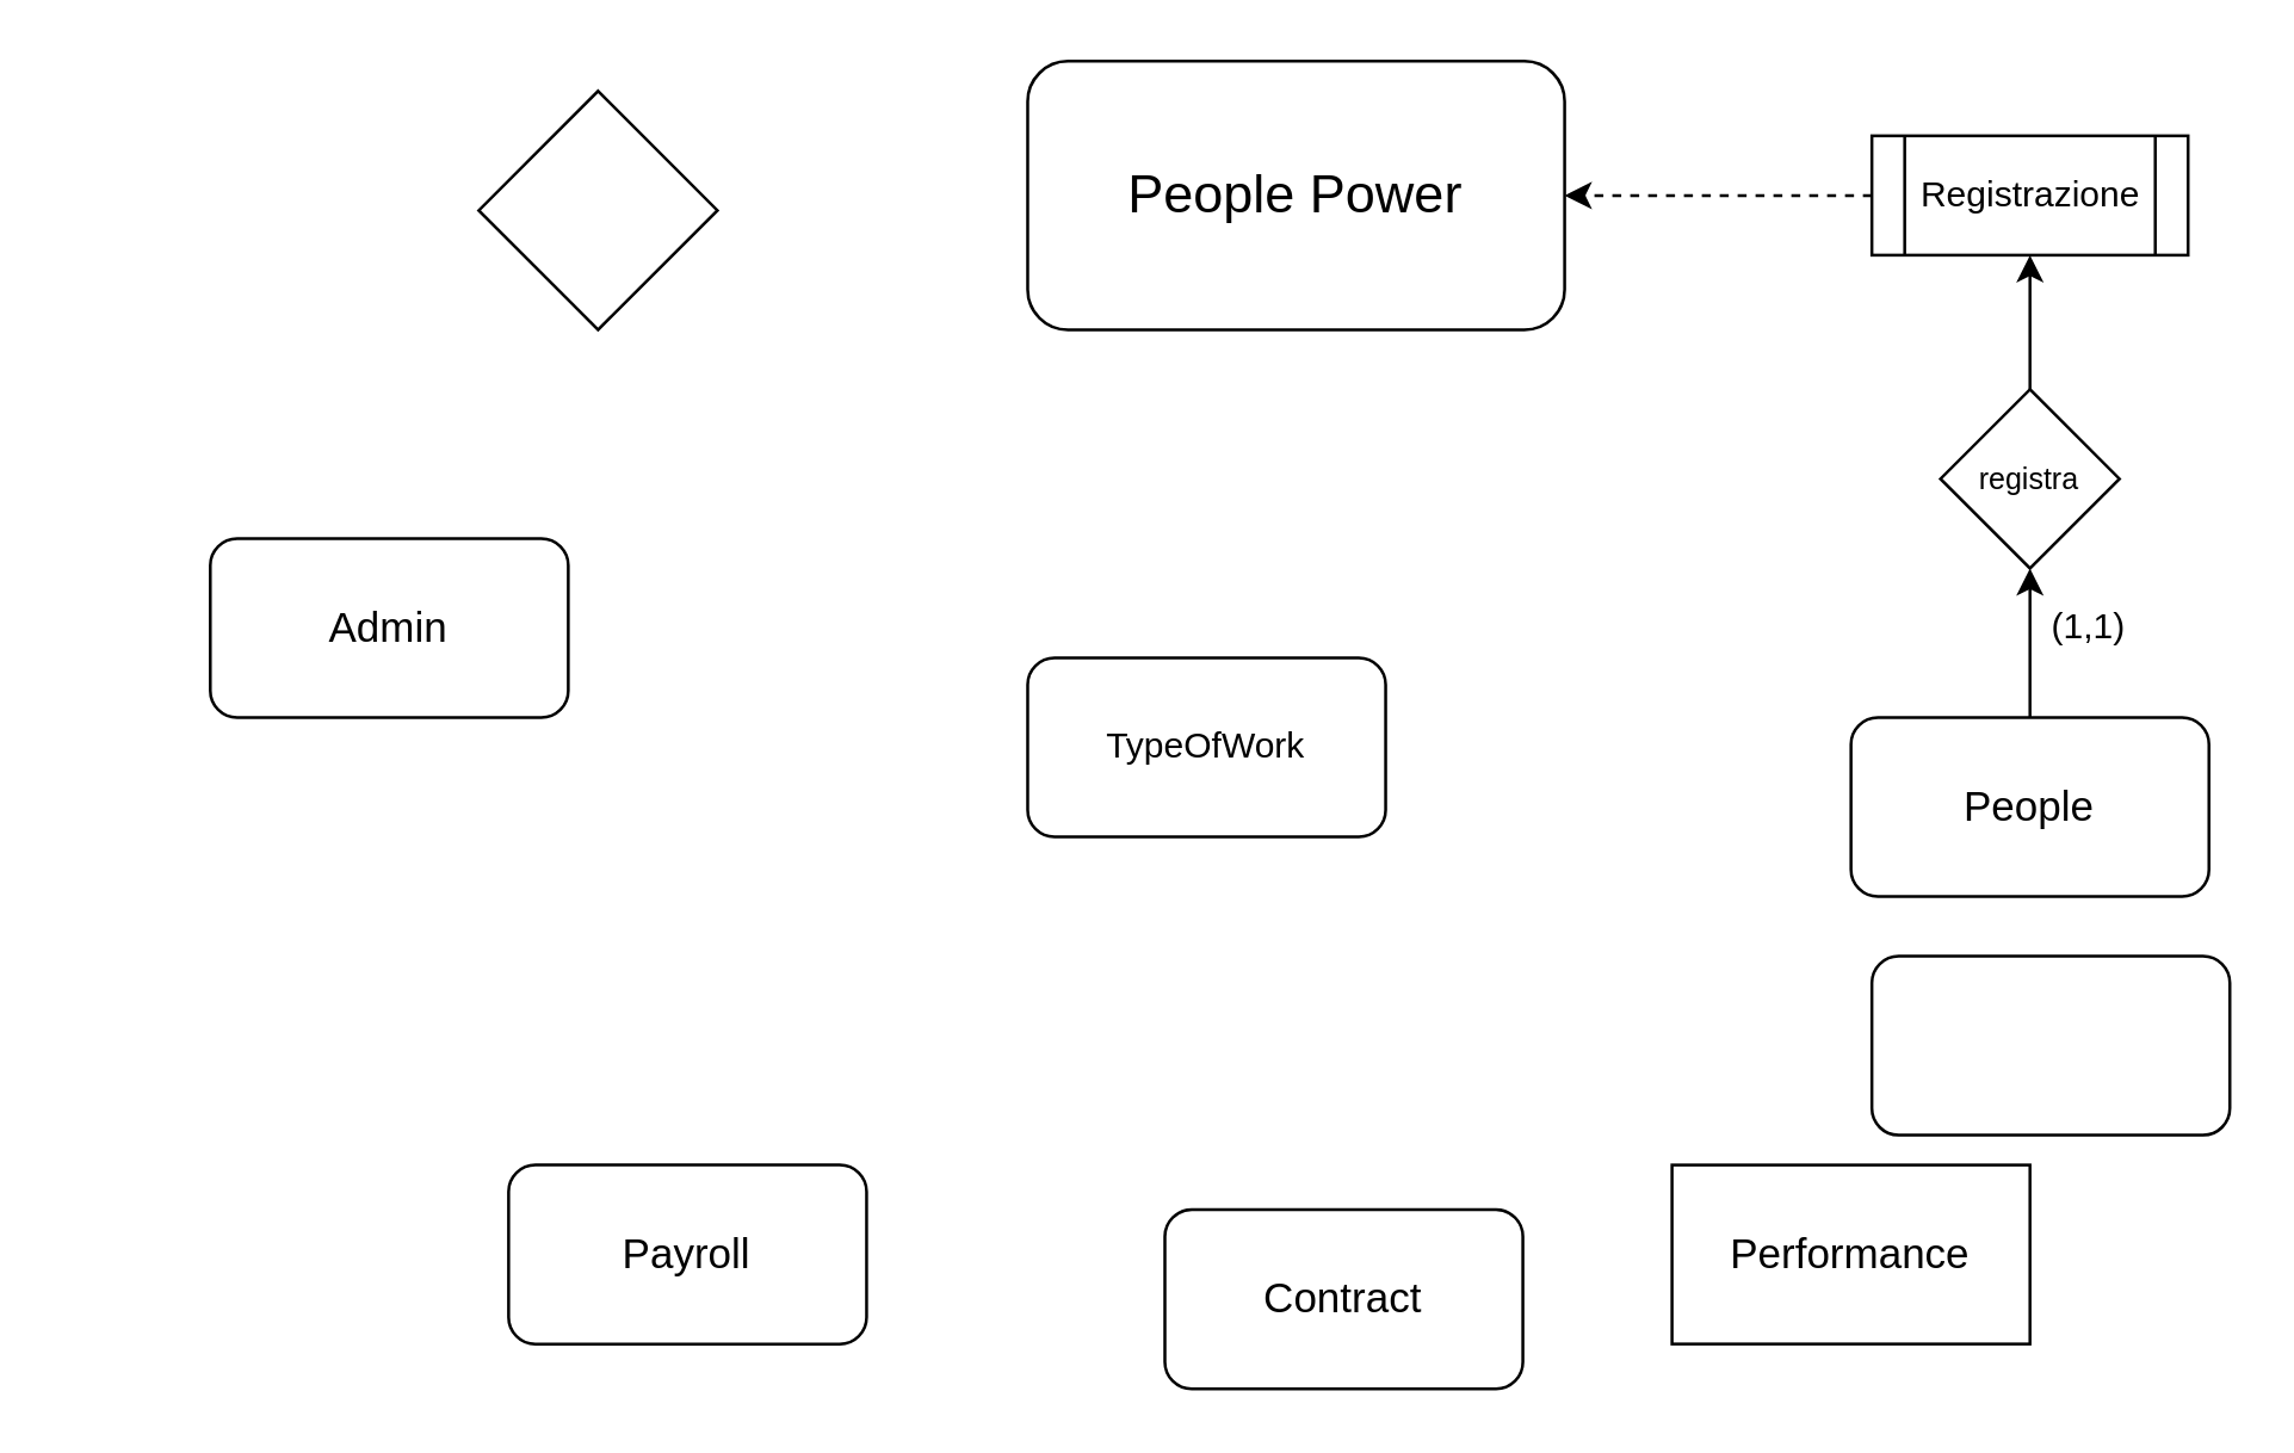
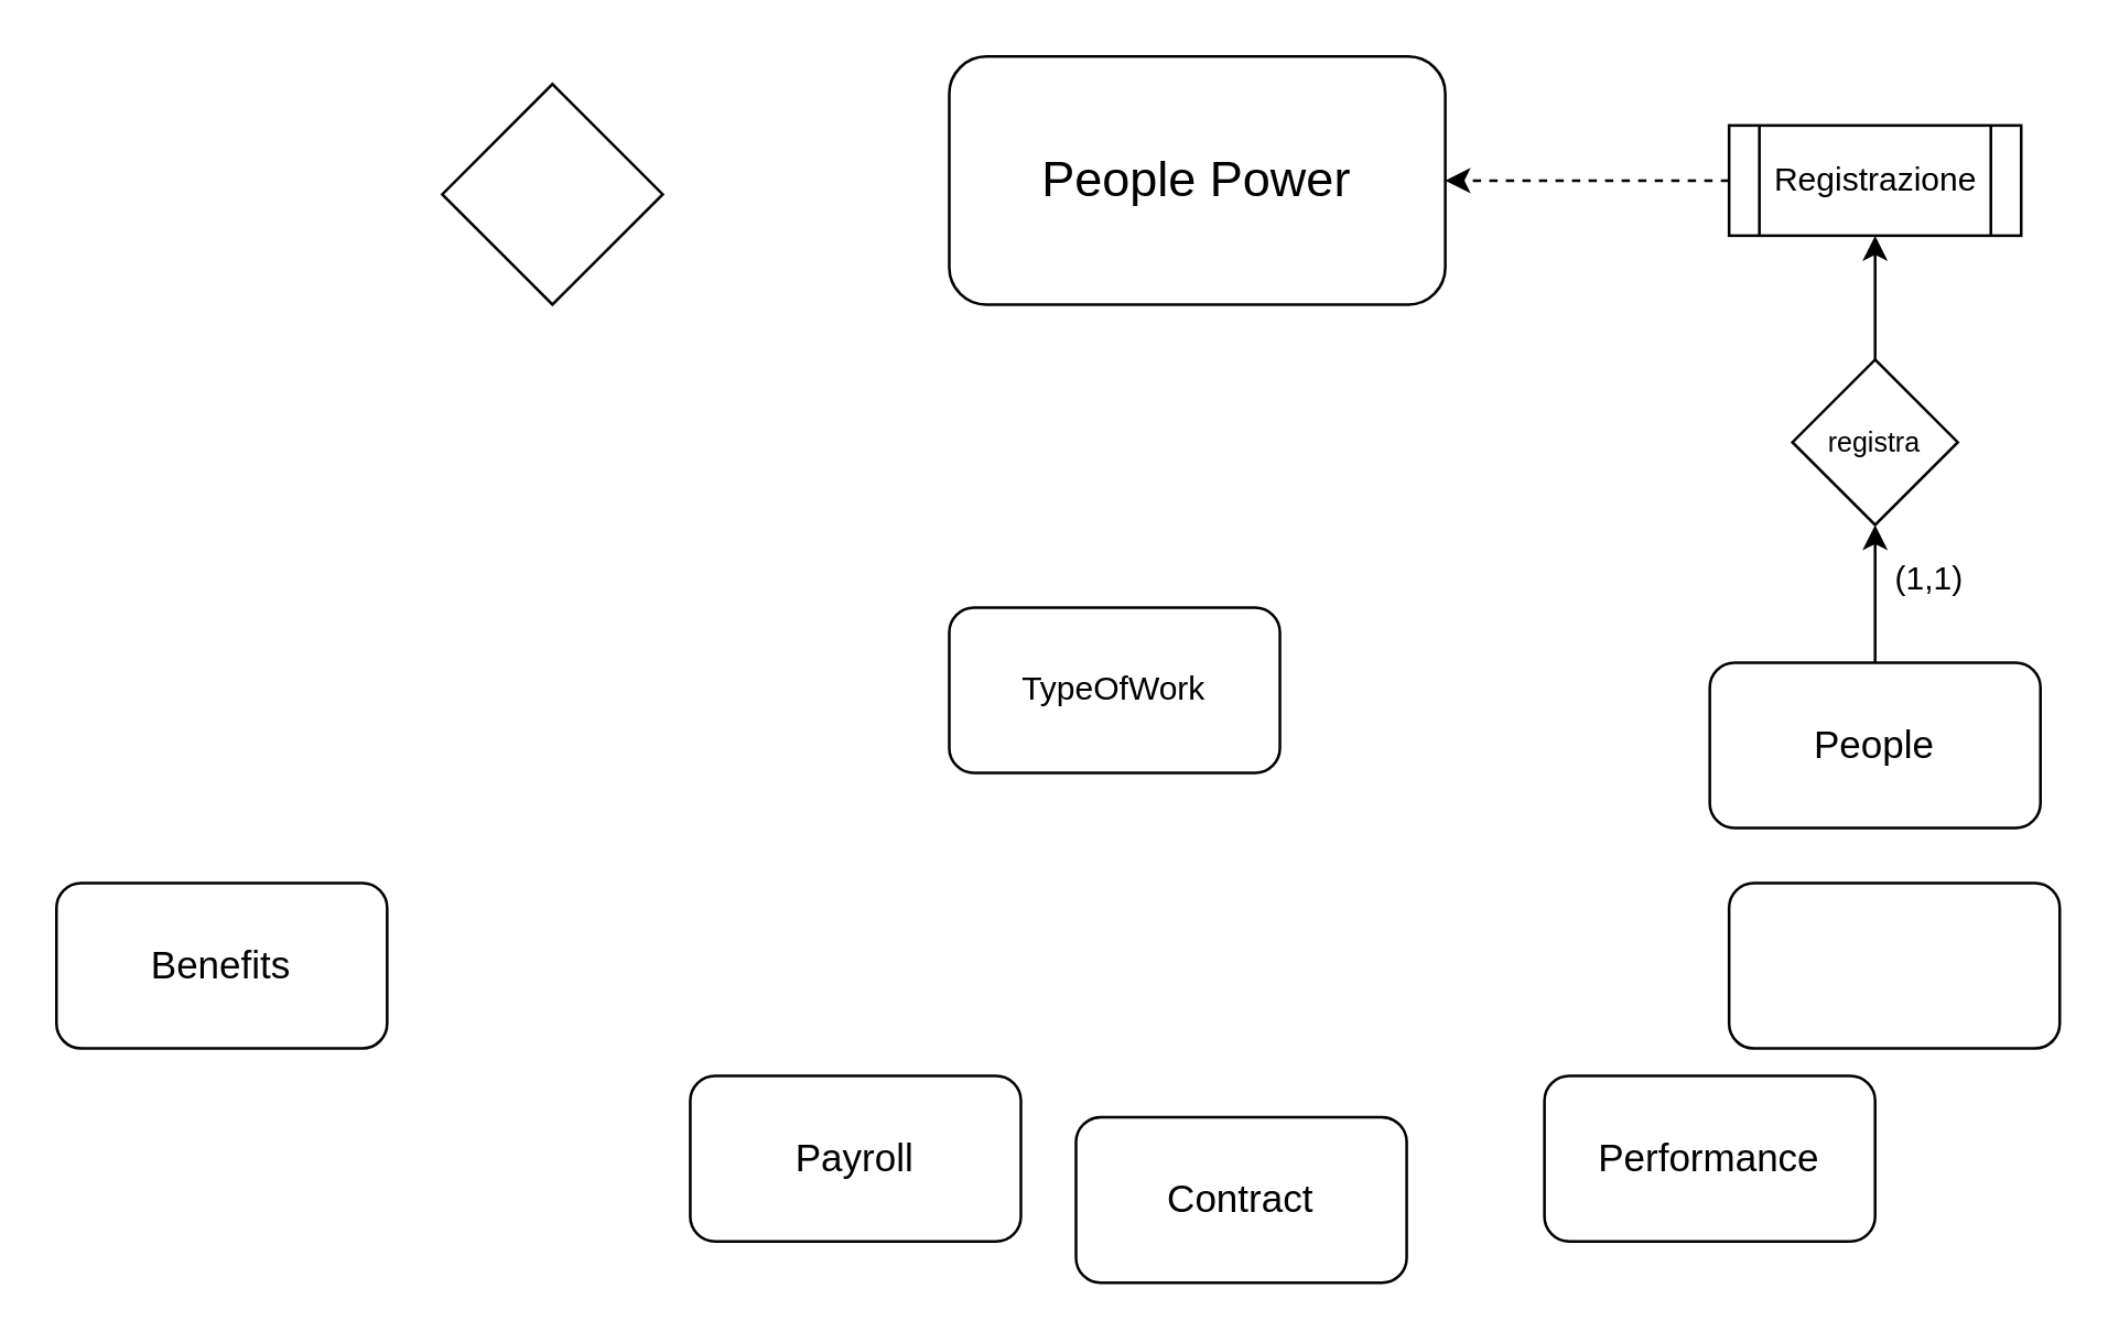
- <mxCell id="5" value="&lt;font style=&quot;font-size: 14px;&quot;&gt;Admin&lt;/font&gt;" style="rounded=1;whiteSpace=wrap;html=1;" vertex="1" parent="1"><mxGeometry x="70" y="180" width="120" height="60" as="geometry" /></mxCell>
+ <mxCell id="8" value="&lt;font style=&quot;font-size: 14px;&quot;&gt;Benefits&lt;/font&gt;" style="rounded=1;whiteSpace=wrap;html=1;" vertex="1" parent="1"><mxGeometry y="320" width="120" height="60" as="geometry" x="20" /></mxCell>
- <mxCell id="7" value="&lt;font style=&quot;font-size: 14px;&quot;&gt;Payroll&lt;/font&gt;" style="rounded=1;whiteSpace=wrap;html=1;" vertex="1" parent="1"><mxGeometry x="170" y="390" width="120" height="60" as="geometry" /></mxCell>
+ <mxCell id="7" value="&lt;font style=&quot;font-size: 14px;&quot;&gt;Payroll&lt;/font&gt;" style="rounded=1;whiteSpace=wrap;html=1;" vertex="1" parent="1"><mxGeometry x="250" y="390" width="120" height="60" as="geometry" /></mxCell>
- <mxCell id="10" value="&lt;font style=&quot;font-size: 14px;&quot;&gt;Performance&lt;/font&gt;" style="whiteSpace=wrap;html=1;rounded=0;" vertex="1" parent="1"><mxGeometry x="560" y="390" width="120" height="60" as="geometry" /></mxCell>
+ <mxCell id="10" value="&lt;font style=&quot;font-size: 14px;&quot;&gt;Performance&lt;/font&gt;" style="rounded=1;whiteSpace=wrap;html=1;" vertex="1" parent="1"><mxGeometry x="560" y="390" width="120" height="60" as="geometry" /></mxCell>
